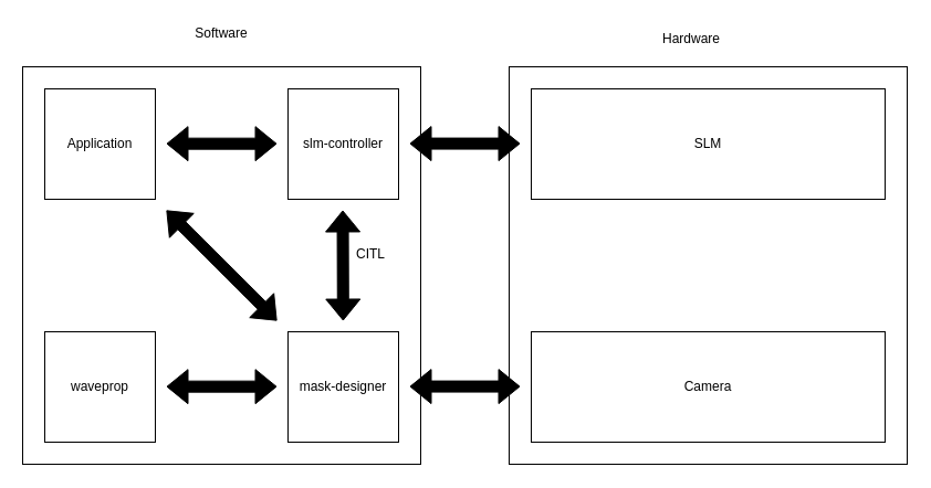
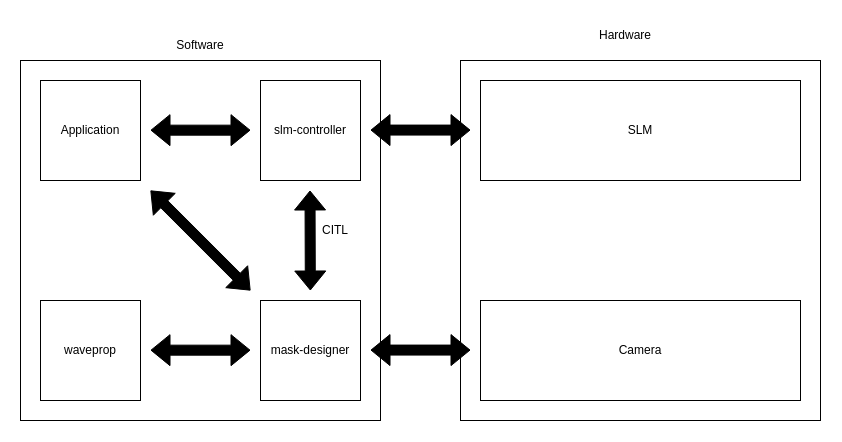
- <mxCell id="17" value="Software" style="text;html=1;strokeColor=none;fillColor=none;align=center;verticalAlign=middle;whiteSpace=wrap;rounded=0;" parent="1" vertex="1"><mxGeometry x="170" y="15" width="60" height="30" as="geometry" /></mxCell>
+ <mxCell id="17" value="Software" style="text;html=1;strokeColor=none;fillColor=none;align=center;verticalAlign=middle;whiteSpace=wrap;rounded=0;" parent="1" vertex="1"><mxGeometry x="170" y="30" width="60" height="30" as="geometry" /></mxCell>
